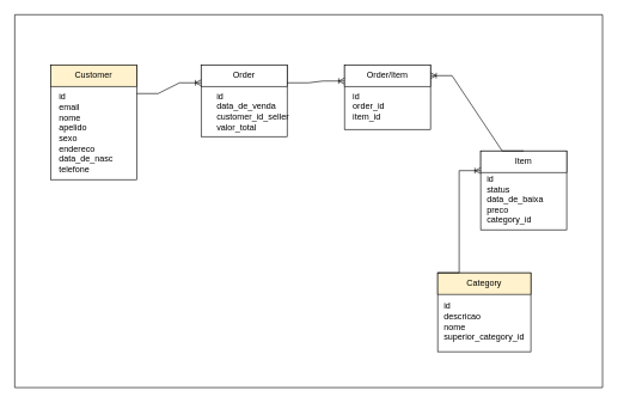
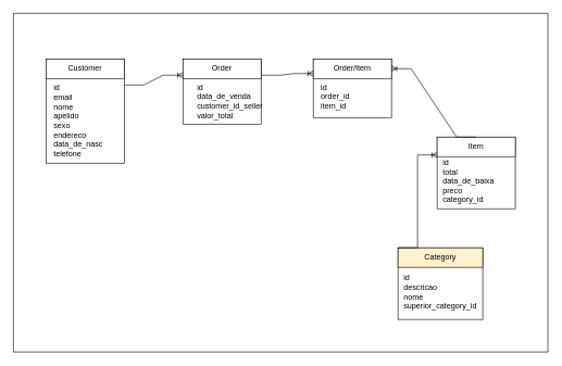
- <mxCell id="4" value="Customer" style="rounded=0;whiteSpace=wrap;html=1;fillColor=#fff2cc;" vertex="1" parent="1"><mxGeometry x="70" y="90" width="120" height="30" as="geometry" /></mxCell>
+ <mxCell id="4" value="Customer" style="rounded=0;whiteSpace=wrap;html=1;" vertex="1" parent="1"><mxGeometry x="70" y="90" width="120" height="30" as="geometry" /></mxCell>
- <mxCell id="14" value="&lt;div&gt;id&lt;/div&gt;&lt;div&gt;status&lt;/div&gt;&lt;div&gt;data_de_baixa&lt;/div&gt;&lt;div&gt;preco&lt;/div&gt;&lt;div&gt;category_id&lt;/div&gt;" style="text;html=1;align=left;verticalAlign=middle;whiteSpace=wrap;rounded=0;" vertex="1" parent="1"><mxGeometry x="677" y="263" width="60" height="30" as="geometry" /></mxCell>
+ <mxCell id="14" value="&lt;div&gt;id&lt;/div&gt;&lt;div&gt;total&lt;/div&gt;&lt;div&gt;data_de_baixa&lt;/div&gt;&lt;div&gt;preco&lt;/div&gt;&lt;div&gt;category_id&lt;/div&gt;" style="text;html=1;align=left;verticalAlign=middle;whiteSpace=wrap;rounded=0;" vertex="1" parent="1"><mxGeometry x="677" y="263" width="60" height="30" as="geometry" /></mxCell>
